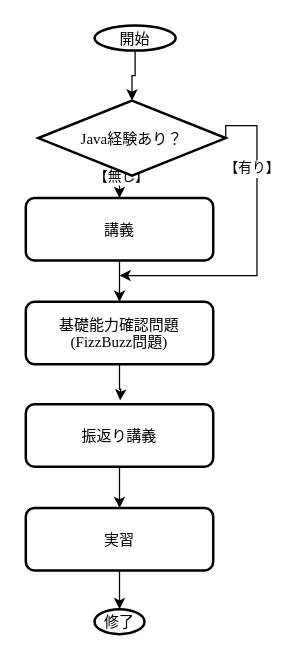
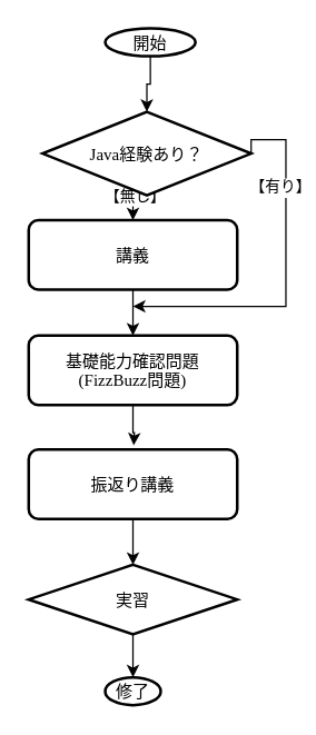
- <mxCell id="14" value="実習" style="rounded=1;absoluteArcSize=1;arcSize=14;strokeWidth=2;fontFamily=Yu Gothic UI;" vertex="1" parent="1"><mxGeometry x="20" y="406" width="150" height="50" as="geometry" /></mxCell>
+ <mxCell id="14" value="実習" style="rhombus;absoluteArcSize=1;arcSize=14;strokeWidth=2;fontFamily=Yu Gothic UI;" vertex="1" parent="1"><mxGeometry x="20" y="406" width="150" height="50" as="geometry" /></mxCell>
